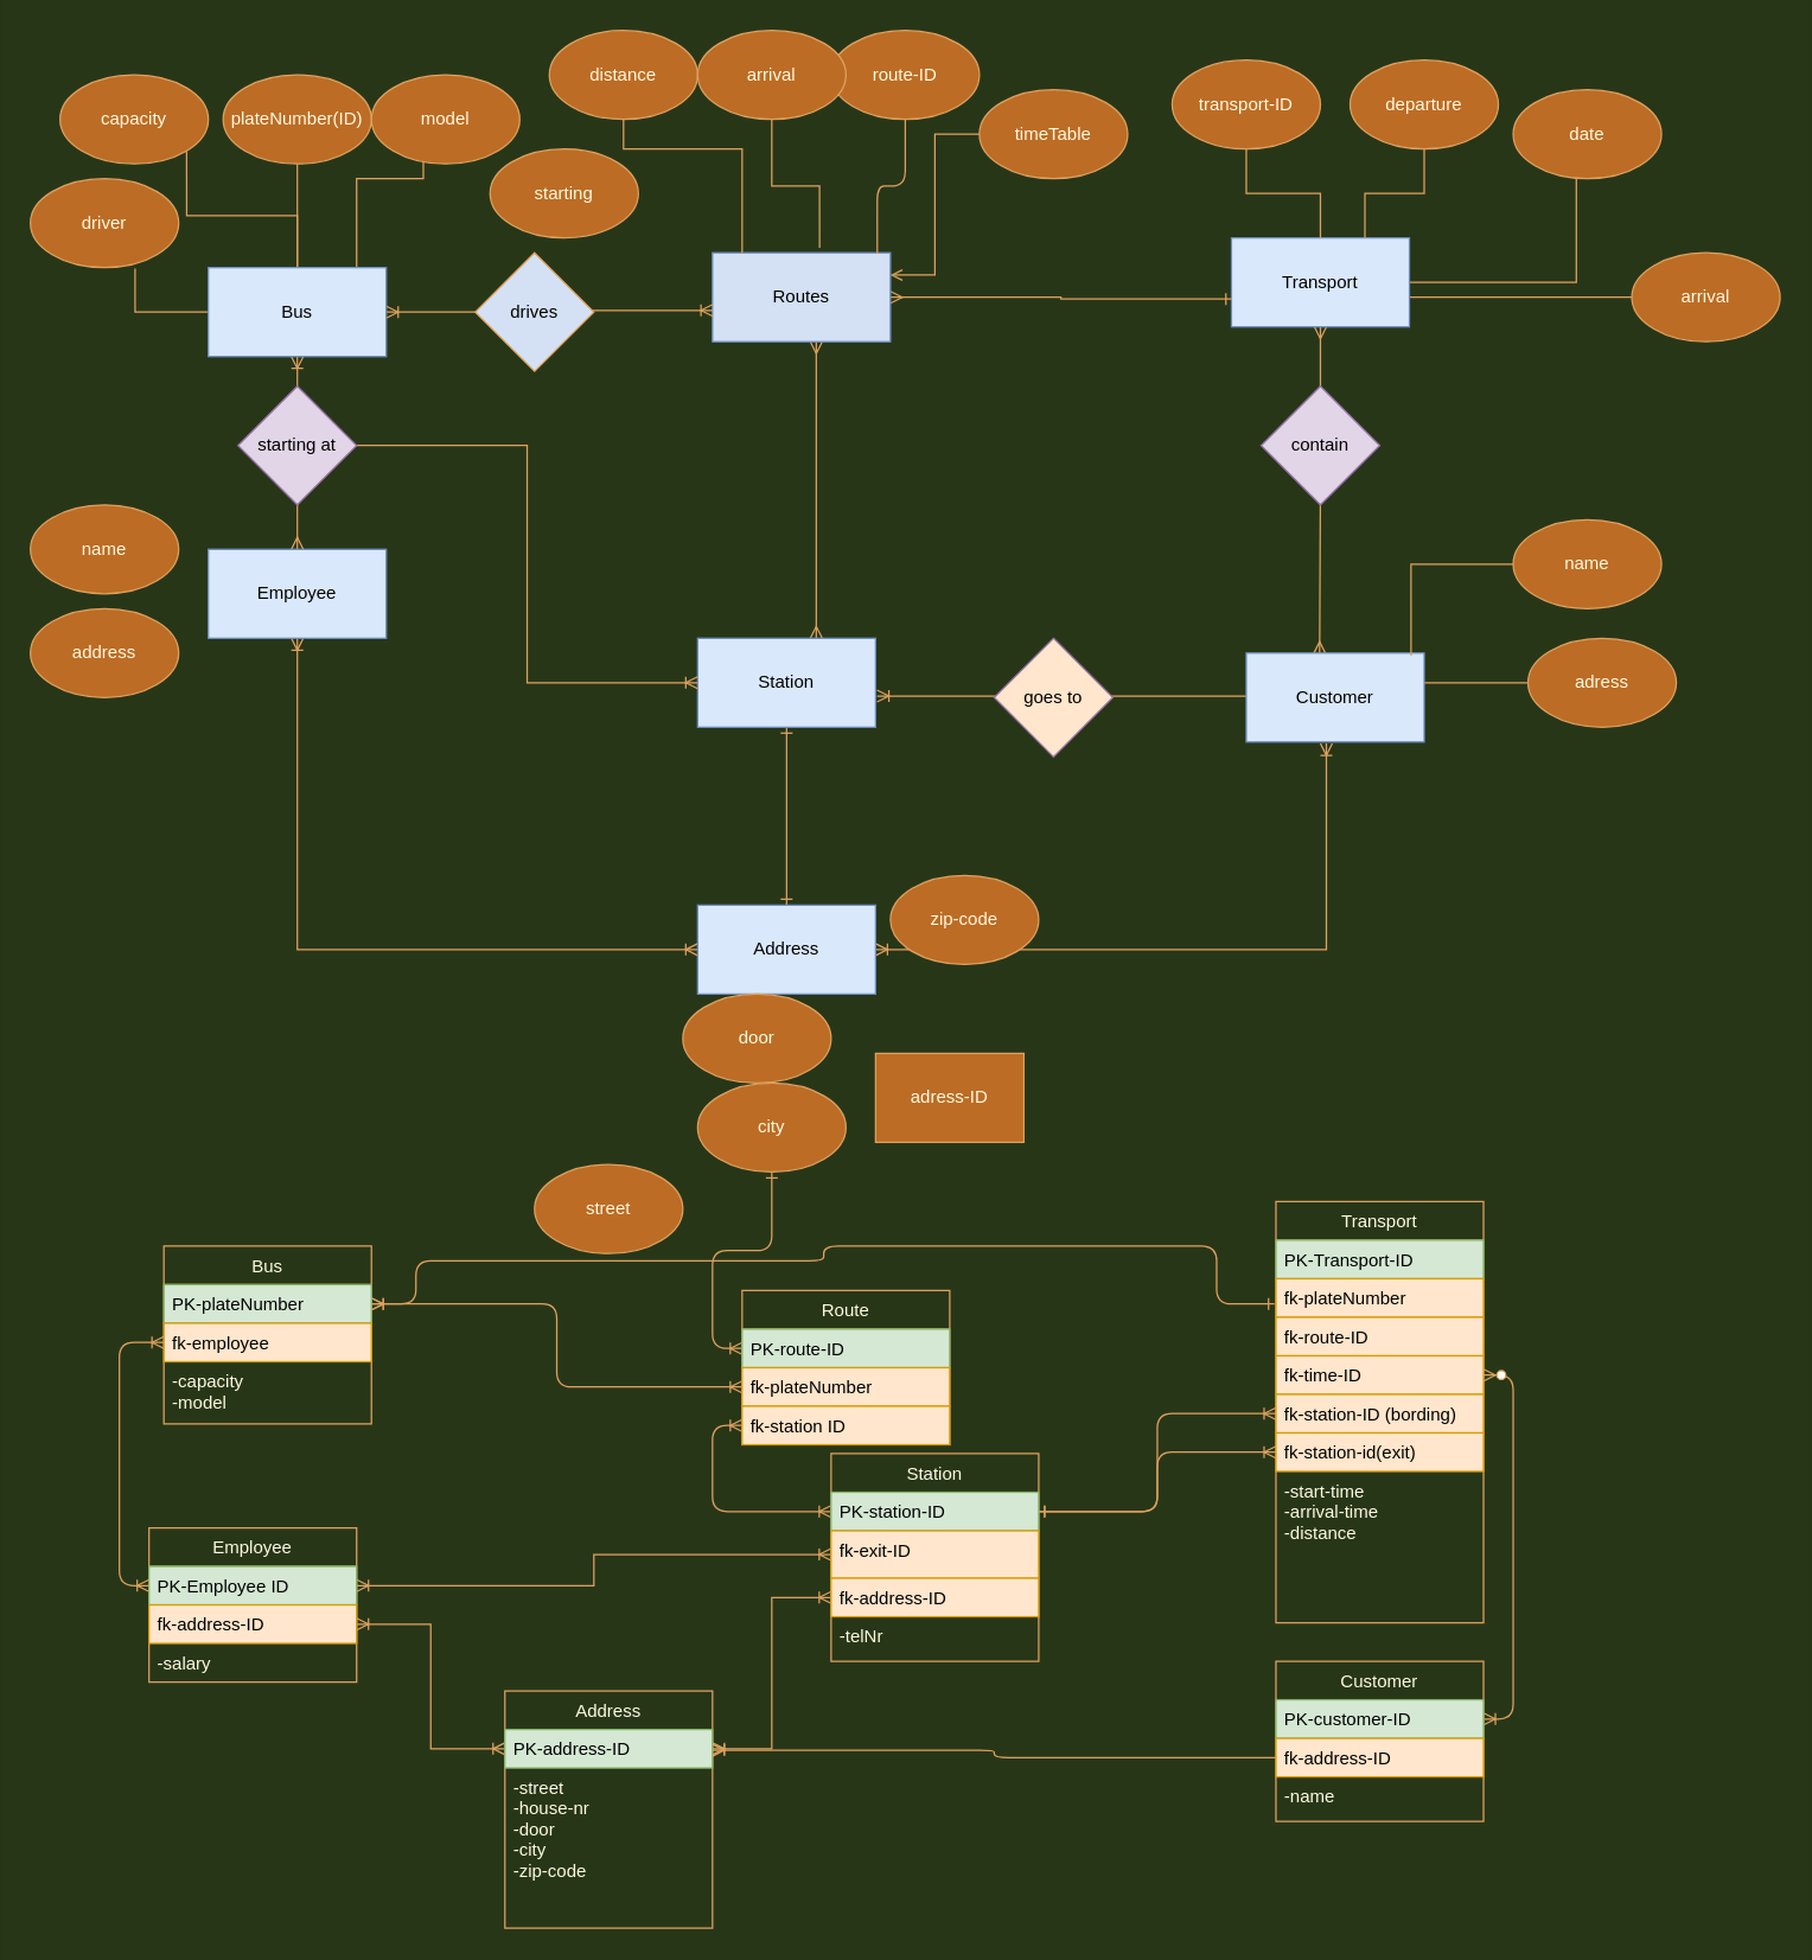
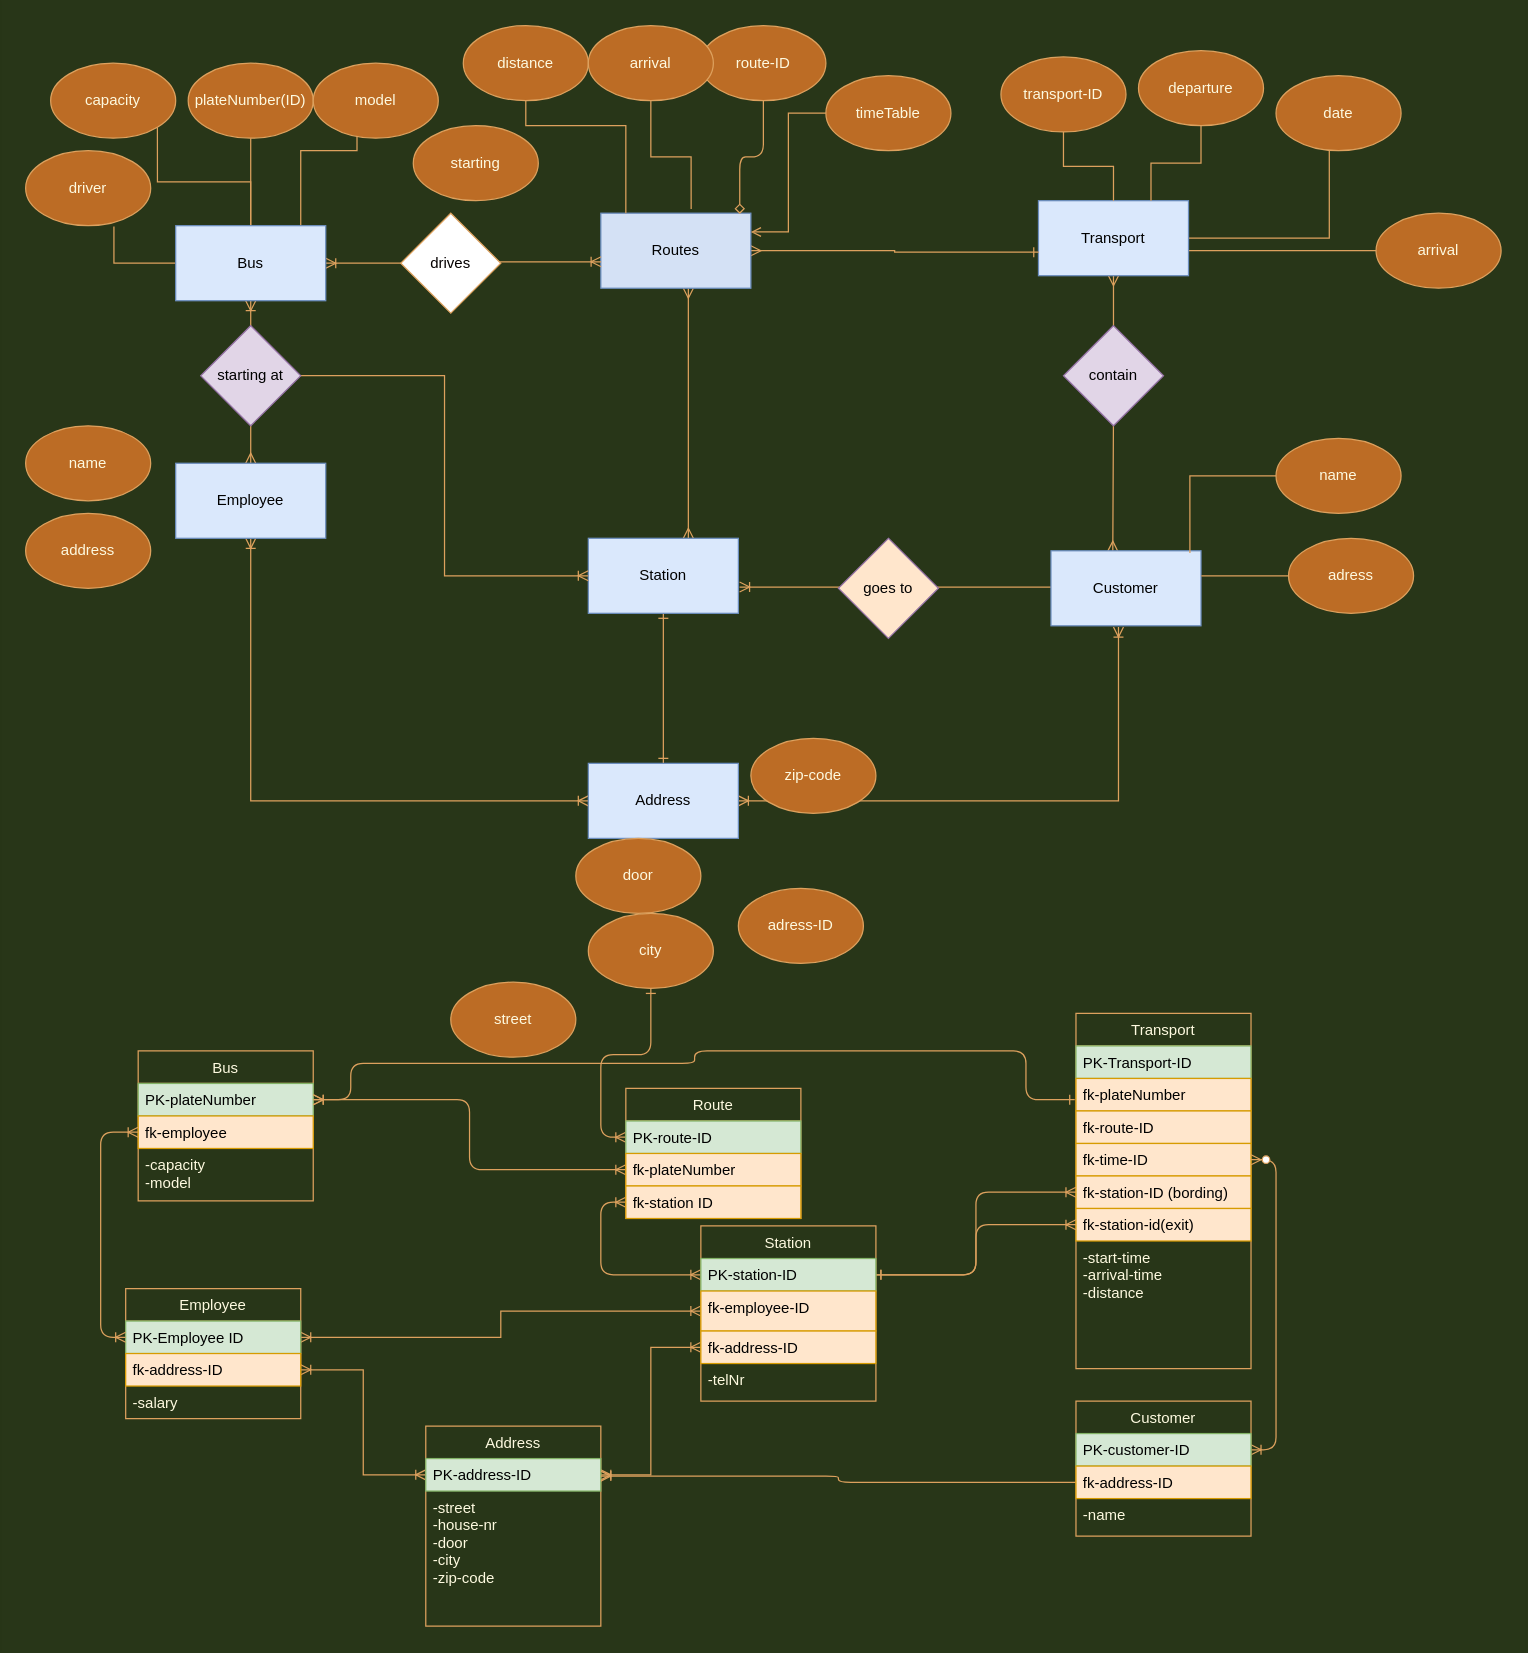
- <mxCell id="42" value="transport-ID" style="ellipse;whiteSpace=wrap;html=1;fillColor=#BC6C25;strokeColor=#DDA15E;fontColor=#FEFAE0;" vertex="1" parent="1"><mxGeometry x="790" y="40" width="100" height="60" as="geometry" /></mxCell>
+ <mxCell id="42" value="transport-ID" style="ellipse;whiteSpace=wrap;html=1;fillColor=#BC6C25;strokeColor=#DDA15E;fontColor=#FEFAE0;" vertex="1" parent="1"><mxGeometry x="800" y="45" width="100" height="60" as="geometry" /></mxCell>
- <mxCell id="49" style="edgeStyle=orthogonalEdgeStyle;curved=0;rounded=1;sketch=0;orthogonalLoop=1;jettySize=auto;html=1;entryX=0.926;entryY=0.01;entryDx=0;entryDy=0;entryPerimeter=0;startArrow=none;startFill=0;endArrow=none;endFill=0;strokeColor=#DDA15E;fillColor=#BC6C25;fontColor=#FEFAE0;" edge="1" parent="1" source="50" target="20"><mxGeometry relative="1" as="geometry" /></mxCell>
+ <mxCell id="49" style="edgeStyle=orthogonalEdgeStyle;curved=0;rounded=1;sketch=0;orthogonalLoop=1;jettySize=auto;html=1;entryX=0.926;entryY=0.01;entryDx=0;entryDy=0;entryPerimeter=0;startArrow=none;startFill=0;endArrow=diamond;endFill=0;strokeColor=#DDA15E;fillColor=#BC6C25;fontColor=#FEFAE0;" edge="1" parent="1" source="50" target="20"><mxGeometry relative="1" as="geometry" /></mxCell>
- <mxCell id="62" value="&lt;font color=&quot;#050000&quot;&gt;drives&lt;/font&gt;" style="rhombus;whiteSpace=wrap;html=1;rounded=0;sketch=0;strokeColor=#DDA15E;fillColor=#D4E1F5;fontColor=#FEFAE0;" vertex="1" parent="1"><mxGeometry x="320" y="170" width="80" height="80" as="geometry" /></mxCell>
+ <mxCell id="62" value="&lt;font color=&quot;#050000&quot;&gt;drives&lt;/font&gt;" style="rhombus;whiteSpace=wrap;html=1;rounded=0;sketch=0;strokeColor=#DDA15E;fillColor=#ffffff;fontColor=#FEFAE0;" vertex="1" parent="1"><mxGeometry x="320" y="170" width="80" height="80" as="geometry" /></mxCell>
- <mxCell id="51" value="adress-ID" style="whiteSpace=wrap;html=1;fillColor=#BC6C25;strokeColor=#DDA15E;fontColor=#FEFAE0;rounded=0;" vertex="1" parent="1"><mxGeometry x="590" y="710" width="100" height="60" as="geometry" /></mxCell>
+ <mxCell id="51" value="adress-ID" style="ellipse;whiteSpace=wrap;html=1;fillColor=#BC6C25;strokeColor=#DDA15E;fontColor=#FEFAE0;" vertex="1" parent="1"><mxGeometry x="590" y="710" width="100" height="60" as="geometry" /></mxCell>
- <mxCell id="97" value="fk-exit-ID&#10;&#10;&#10;" style="text;strokeColor=#d79b00;fillColor=#ffe6cc;align=left;verticalAlign=top;spacingLeft=4;spacingRight=4;overflow=hidden;rotatable=0;points=[[0,0.5],[1,0.5]];portConstraint=eastwest;" vertex="1" parent="95"><mxGeometry y="52" width="140" height="32" as="geometry" /></mxCell>
+ <mxCell id="97" value="fk-employee-ID&#10;&#10;&#10;" style="text;strokeColor=#d79b00;fillColor=#ffe6cc;align=left;verticalAlign=top;spacingLeft=4;spacingRight=4;overflow=hidden;rotatable=0;points=[[0,0.5],[1,0.5]];portConstraint=eastwest;" vertex="1" parent="95"><mxGeometry y="52" width="140" height="32" as="geometry" /></mxCell>
